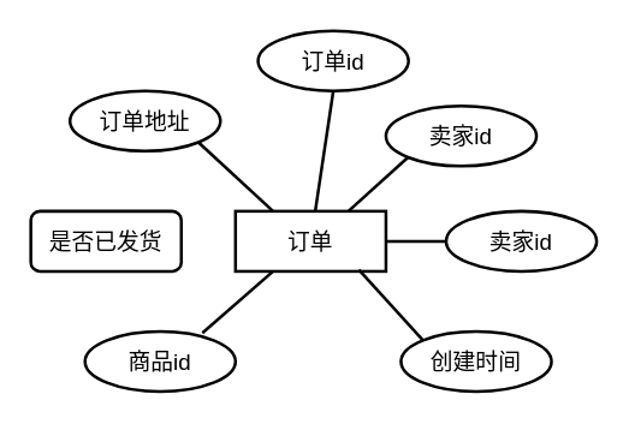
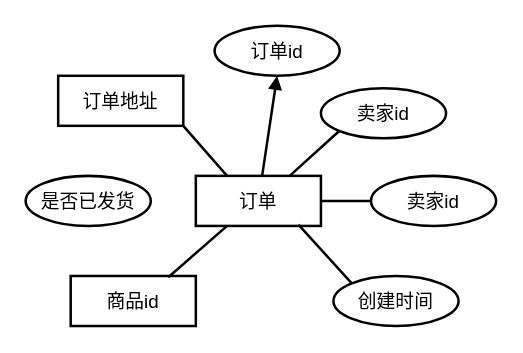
- <mxCell id="12" value="" style="endArrow=none;html=1;rounded=0;fontSize=15;strokeWidth=2;entryX=0.5;entryY=1;entryDx=0;entryDy=0;" edge="1" parent="1" source="2" target="8"><mxGeometry relative="1" as="geometry"><mxPoint x="246" y="310" as="sourcePoint" /><mxPoint x="246" y="220" as="targetPoint" /></mxGeometry></mxCell>
+ <mxCell id="12" value="" style="endArrow=block;html=1;rounded=0;fontSize=15;strokeWidth=2;entryX=0.5;entryY=1;entryDx=0;entryDy=0;" edge="1" parent="1" source="2" target="8"><mxGeometry relative="1" as="geometry"><mxPoint x="246" y="310" as="sourcePoint" /><mxPoint x="246" y="220" as="targetPoint" /></mxGeometry></mxCell>
- <mxCell id="7" value="订单地址" style="ellipse;whiteSpace=wrap;html=1;align=center;strokeWidth=2;fontSize=15;" vertex="1" parent="1"><mxGeometry x="46" y="60" width="100" height="40" as="geometry" /></mxCell>
+ <mxCell id="7" value="订单地址" style="whiteSpace=wrap;html=1;align=center;strokeWidth=2;fontSize=15;rounded=0;" vertex="1" parent="1"><mxGeometry x="46" y="60" width="100" height="40" as="geometry" /></mxCell>
- <mxCell id="6" value="是否已发货" style="whiteSpace=wrap;html=1;align=center;strokeWidth=2;fontSize=15;rounded=1;" vertex="1" parent="1"><mxGeometry x="20" y="140" width="100" height="40" as="geometry" /></mxCell>
+ <mxCell id="6" value="是否已发货" style="ellipse;whiteSpace=wrap;html=1;align=center;strokeWidth=2;fontSize=15;" vertex="1" parent="1"><mxGeometry x="20" y="140" width="100" height="40" as="geometry" /></mxCell>
- <mxCell id="4" value="商品id" style="ellipse;whiteSpace=wrap;html=1;align=center;strokeWidth=2;fontSize=15;" vertex="1" parent="1"><mxGeometry x="56" y="220" width="100" height="40" as="geometry" /></mxCell>
+ <mxCell id="4" value="商品id" style="whiteSpace=wrap;html=1;align=center;strokeWidth=2;fontSize=15;rounded=0;" vertex="1" parent="1"><mxGeometry x="56" y="220" width="100" height="40" as="geometry" /></mxCell>
